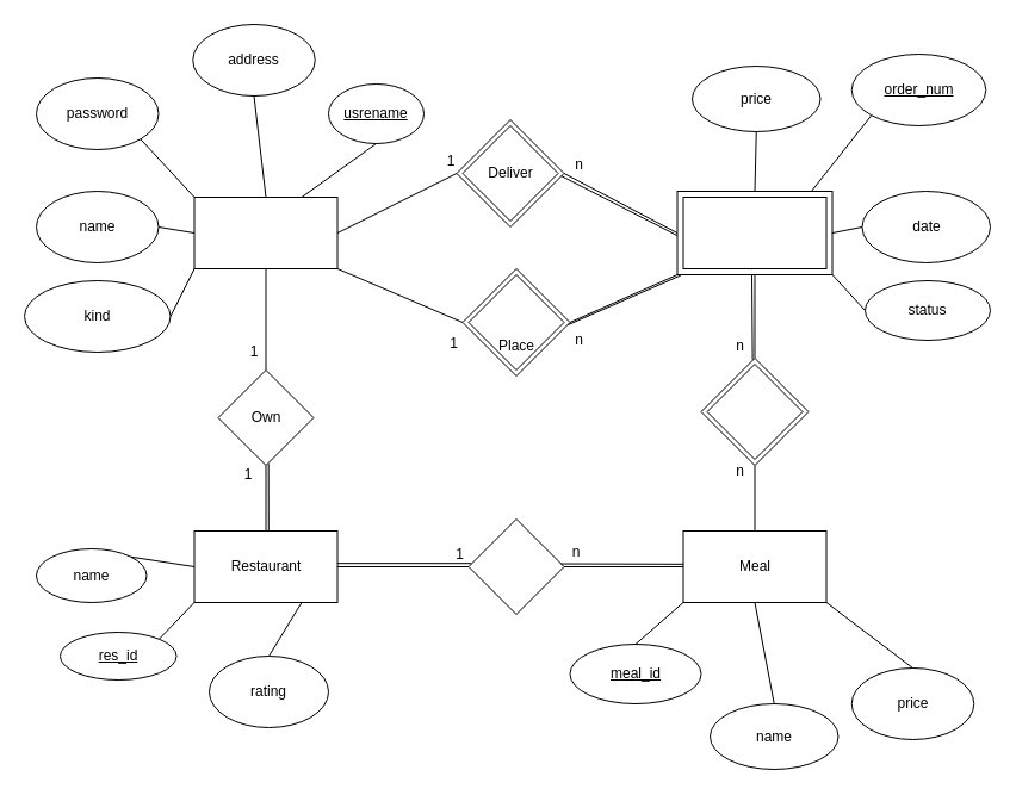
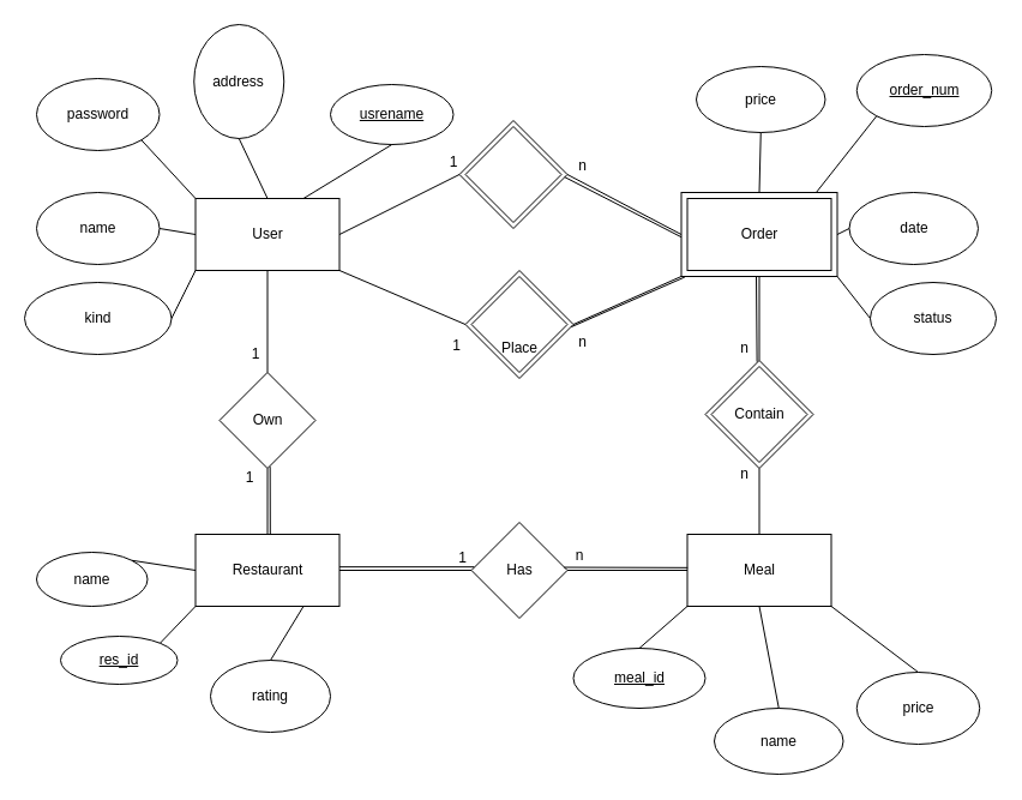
- <mxCell id="51" value="address" style="ellipse;whiteSpace=wrap;html=1;fillColor=none;" vertex="1" parent="1"><mxGeometry x="161.25" y="20" width="102.5" height="60" as="geometry" /></mxCell>
+ <mxCell id="51" value="address" style="ellipse;whiteSpace=wrap;html=1;fillColor=none;" vertex="1" parent="1"><mxGeometry x="161.25" y="20" width="75" height="95" as="geometry" /></mxCell>
- <mxCell id="49" value="&lt;u&gt;usrename&lt;/u&gt;" style="ellipse;whiteSpace=wrap;html=1;fillColor=none;" vertex="1" parent="1"><mxGeometry x="275" y="70" width="80" height="50" as="geometry" /></mxCell>
+ <mxCell id="49" value="&lt;u&gt;usrename&lt;/u&gt;" style="ellipse;whiteSpace=wrap;html=1;fillColor=none;" vertex="1" parent="1"><mxGeometry x="275" y="70" width="102.5" height="50" as="geometry" /></mxCell>
- <mxCell id="29" value="Deliver" style="text;html=1;align=center;verticalAlign=middle;whiteSpace=wrap;rounded=0;" parent="1" vertex="1"><mxGeometry x="397.5" y="130" width="60" height="30" as="geometry" /></mxCell>
- <mxCell id="53" value="date" style="ellipse;whiteSpace=wrap;html=1;fillColor=none;" vertex="1" parent="1"><mxGeometry x="722.5" y="160" width="107.5" height="60" as="geometry" /></mxCell>
+ <mxCell id="53" value="date" style="ellipse;whiteSpace=wrap;html=1;fillColor=none;" vertex="1" parent="1"><mxGeometry x="707.5" y="160" width="107.5" height="60" as="geometry" /></mxCell>
+ <mxCell id="27" value="User" style="text;html=1;align=center;verticalAlign=middle;whiteSpace=wrap;rounded=0;" parent="1" vertex="1"><mxGeometry x="192.5" y="180" width="60" height="30" as="geometry" /></mxCell>
+ <mxCell id="30" value="Order" style="text;html=1;align=center;verticalAlign=middle;whiteSpace=wrap;rounded=0;" parent="1" vertex="1"><mxGeometry x="602.5" y="180" width="60" height="30" as="geometry" /></mxCell>
- <mxCell id="67" value="status" style="ellipse;whiteSpace=wrap;html=1;fillColor=none;" vertex="1" parent="1"><mxGeometry x="725" y="235" width="105" height="50" as="geometry" /></mxCell>
+ <mxCell id="67" value="status" style="ellipse;whiteSpace=wrap;html=1;fillColor=none;" vertex="1" parent="1"><mxGeometry x="725" y="235" width="105" height="60" as="geometry" /></mxCell>
+ <mxCell id="31" value="Contain" style="text;html=1;align=center;verticalAlign=middle;whiteSpace=wrap;rounded=0;" parent="1" vertex="1"><mxGeometry x="602.5" y="330" width="60" height="30" as="geometry" /></mxCell>
+ <mxCell id="32" value="Has" style="text;html=1;align=center;verticalAlign=middle;whiteSpace=wrap;rounded=0;" parent="1" vertex="1"><mxGeometry x="402.5" y="460" width="60" height="30" as="geometry" /></mxCell>
